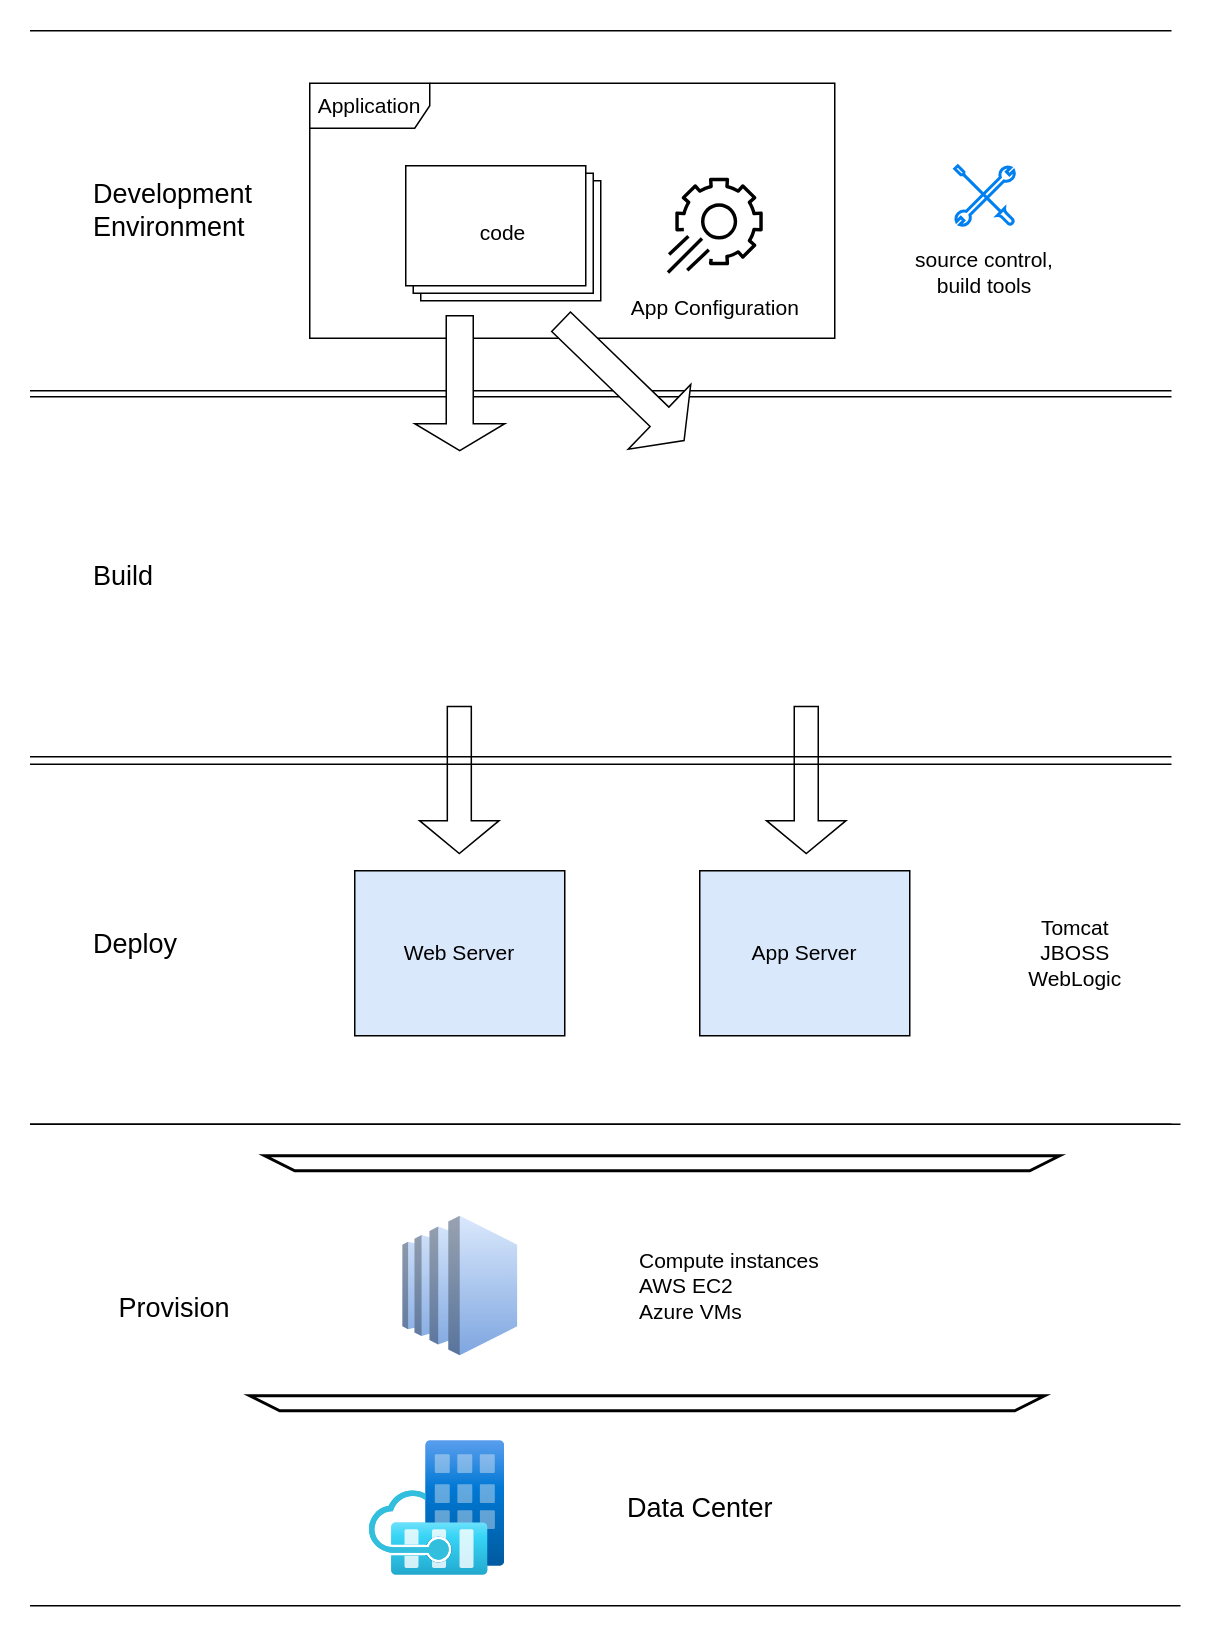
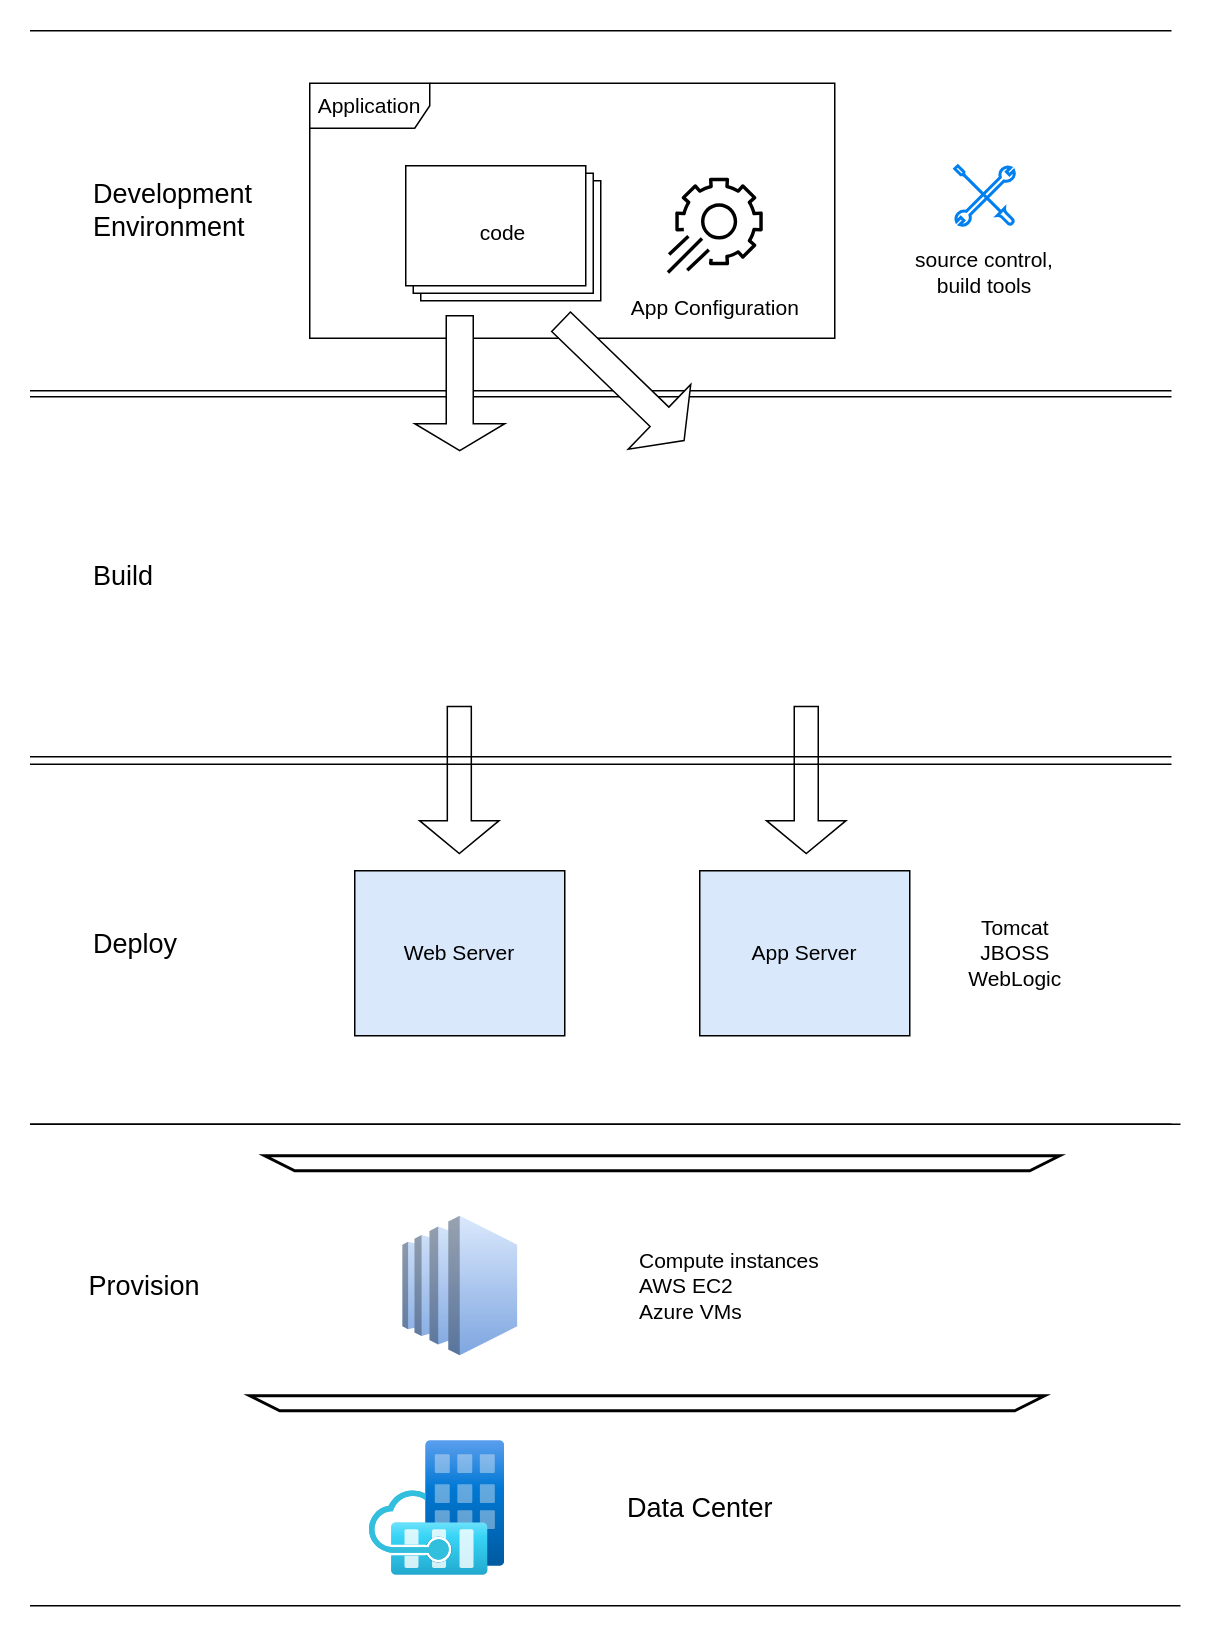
- <mxCell id="13" value="Tomcat&lt;div&gt;JBOSS&lt;/div&gt;&lt;div&gt;WebLogic&lt;/div&gt;" style="text;strokeColor=none;fillColor=none;html=1;fontSize=14;fontStyle=0;verticalAlign=middle;align=center;" parent="1" vertex="1"><mxGeometry x="666" y="615" width="100" height="40" as="geometry" /></mxCell>
+ <mxCell id="13" value="Tomcat&lt;div&gt;JBOSS&lt;/div&gt;&lt;div&gt;WebLogic&lt;/div&gt;" style="text;strokeColor=none;fillColor=none;html=1;fontSize=14;fontStyle=0;verticalAlign=middle;align=center;" parent="1" vertex="1"><mxGeometry x="626" y="615" width="100" height="40" as="geometry" /></mxCell>
- <mxCell id="18" value="&lt;font style=&quot;font-size: 18px;&quot;&gt;Provision&lt;/font&gt;" style="text;html=1;align=center;verticalAlign=middle;whiteSpace=wrap;rounded=0;" parent="1" vertex="1"><mxGeometry x="86" y="856.5" width="60" height="30" as="geometry" /></mxCell>
+ <mxCell id="18" value="&lt;font style=&quot;font-size: 18px;&quot;&gt;Provision&lt;/font&gt;" style="text;html=1;align=center;verticalAlign=middle;whiteSpace=wrap;rounded=0;" parent="1" vertex="1"><mxGeometry x="66" y="841.5" width="60" height="30" as="geometry" /></mxCell>
